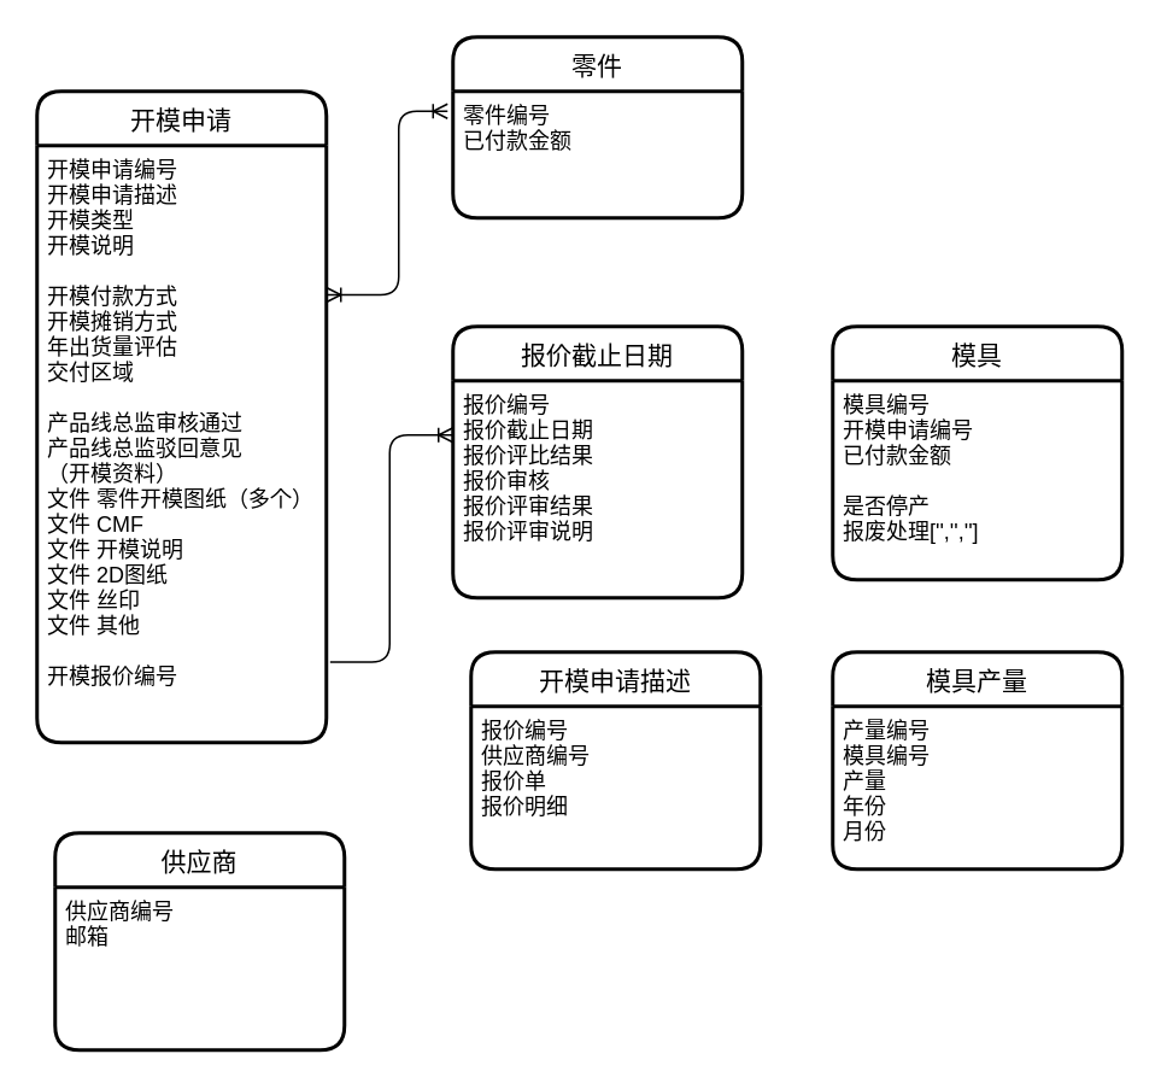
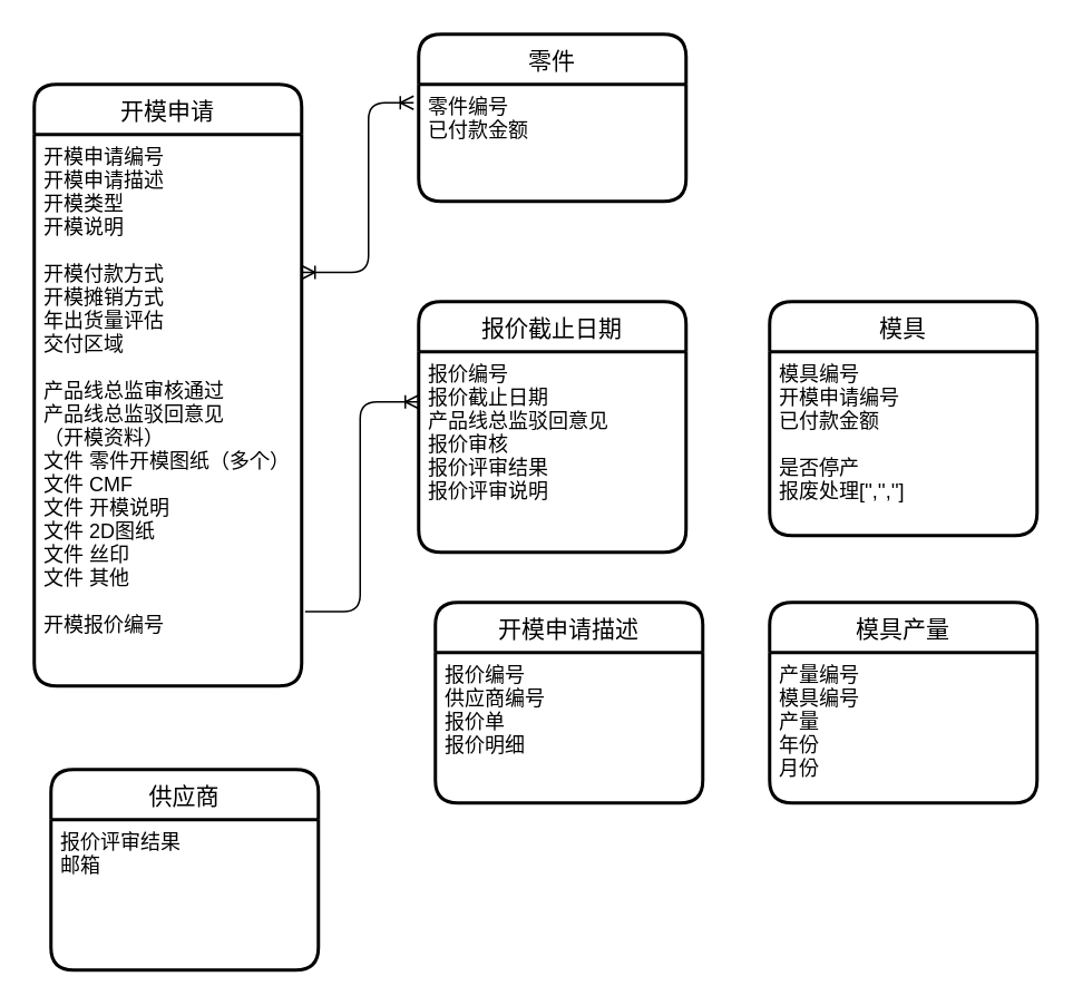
- <mxCell id="4" value="报价编号&#10;报价截止日期&#10;报价评比结果&#10;报价审核&#10;报价评审结果&#10;报价评审说明" style="align=left;strokeColor=none;fillColor=none;spacingLeft=4;fontSize=12;verticalAlign=top;resizable=0;rotatable=0;part=1;" parent="3" vertex="1"><mxGeometry y="30" width="160" height="120" as="geometry" /></mxCell>
+ <mxCell id="4" value="报价编号&#10;报价截止日期&#10;产品线总监驳回意见&#10;报价审核&#10;报价评审结果&#10;报价评审说明" style="align=left;strokeColor=none;fillColor=none;spacingLeft=4;fontSize=12;verticalAlign=top;resizable=0;rotatable=0;part=1;" parent="3" vertex="1"><mxGeometry y="30" width="160" height="120" as="geometry" /></mxCell>
- <mxCell id="17" value="供应商编号&#10;邮箱" style="align=left;strokeColor=none;fillColor=none;spacingLeft=4;fontSize=12;verticalAlign=top;resizable=0;rotatable=0;part=1;" vertex="1" parent="16"><mxGeometry y="30" width="160" height="90" as="geometry" /></mxCell>
+ <mxCell id="17" value="报价评审结果&#10;邮箱" style="align=left;strokeColor=none;fillColor=none;spacingLeft=4;fontSize=12;verticalAlign=top;resizable=0;rotatable=0;part=1;" vertex="1" parent="16"><mxGeometry y="30" width="160" height="90" as="geometry" /></mxCell>
